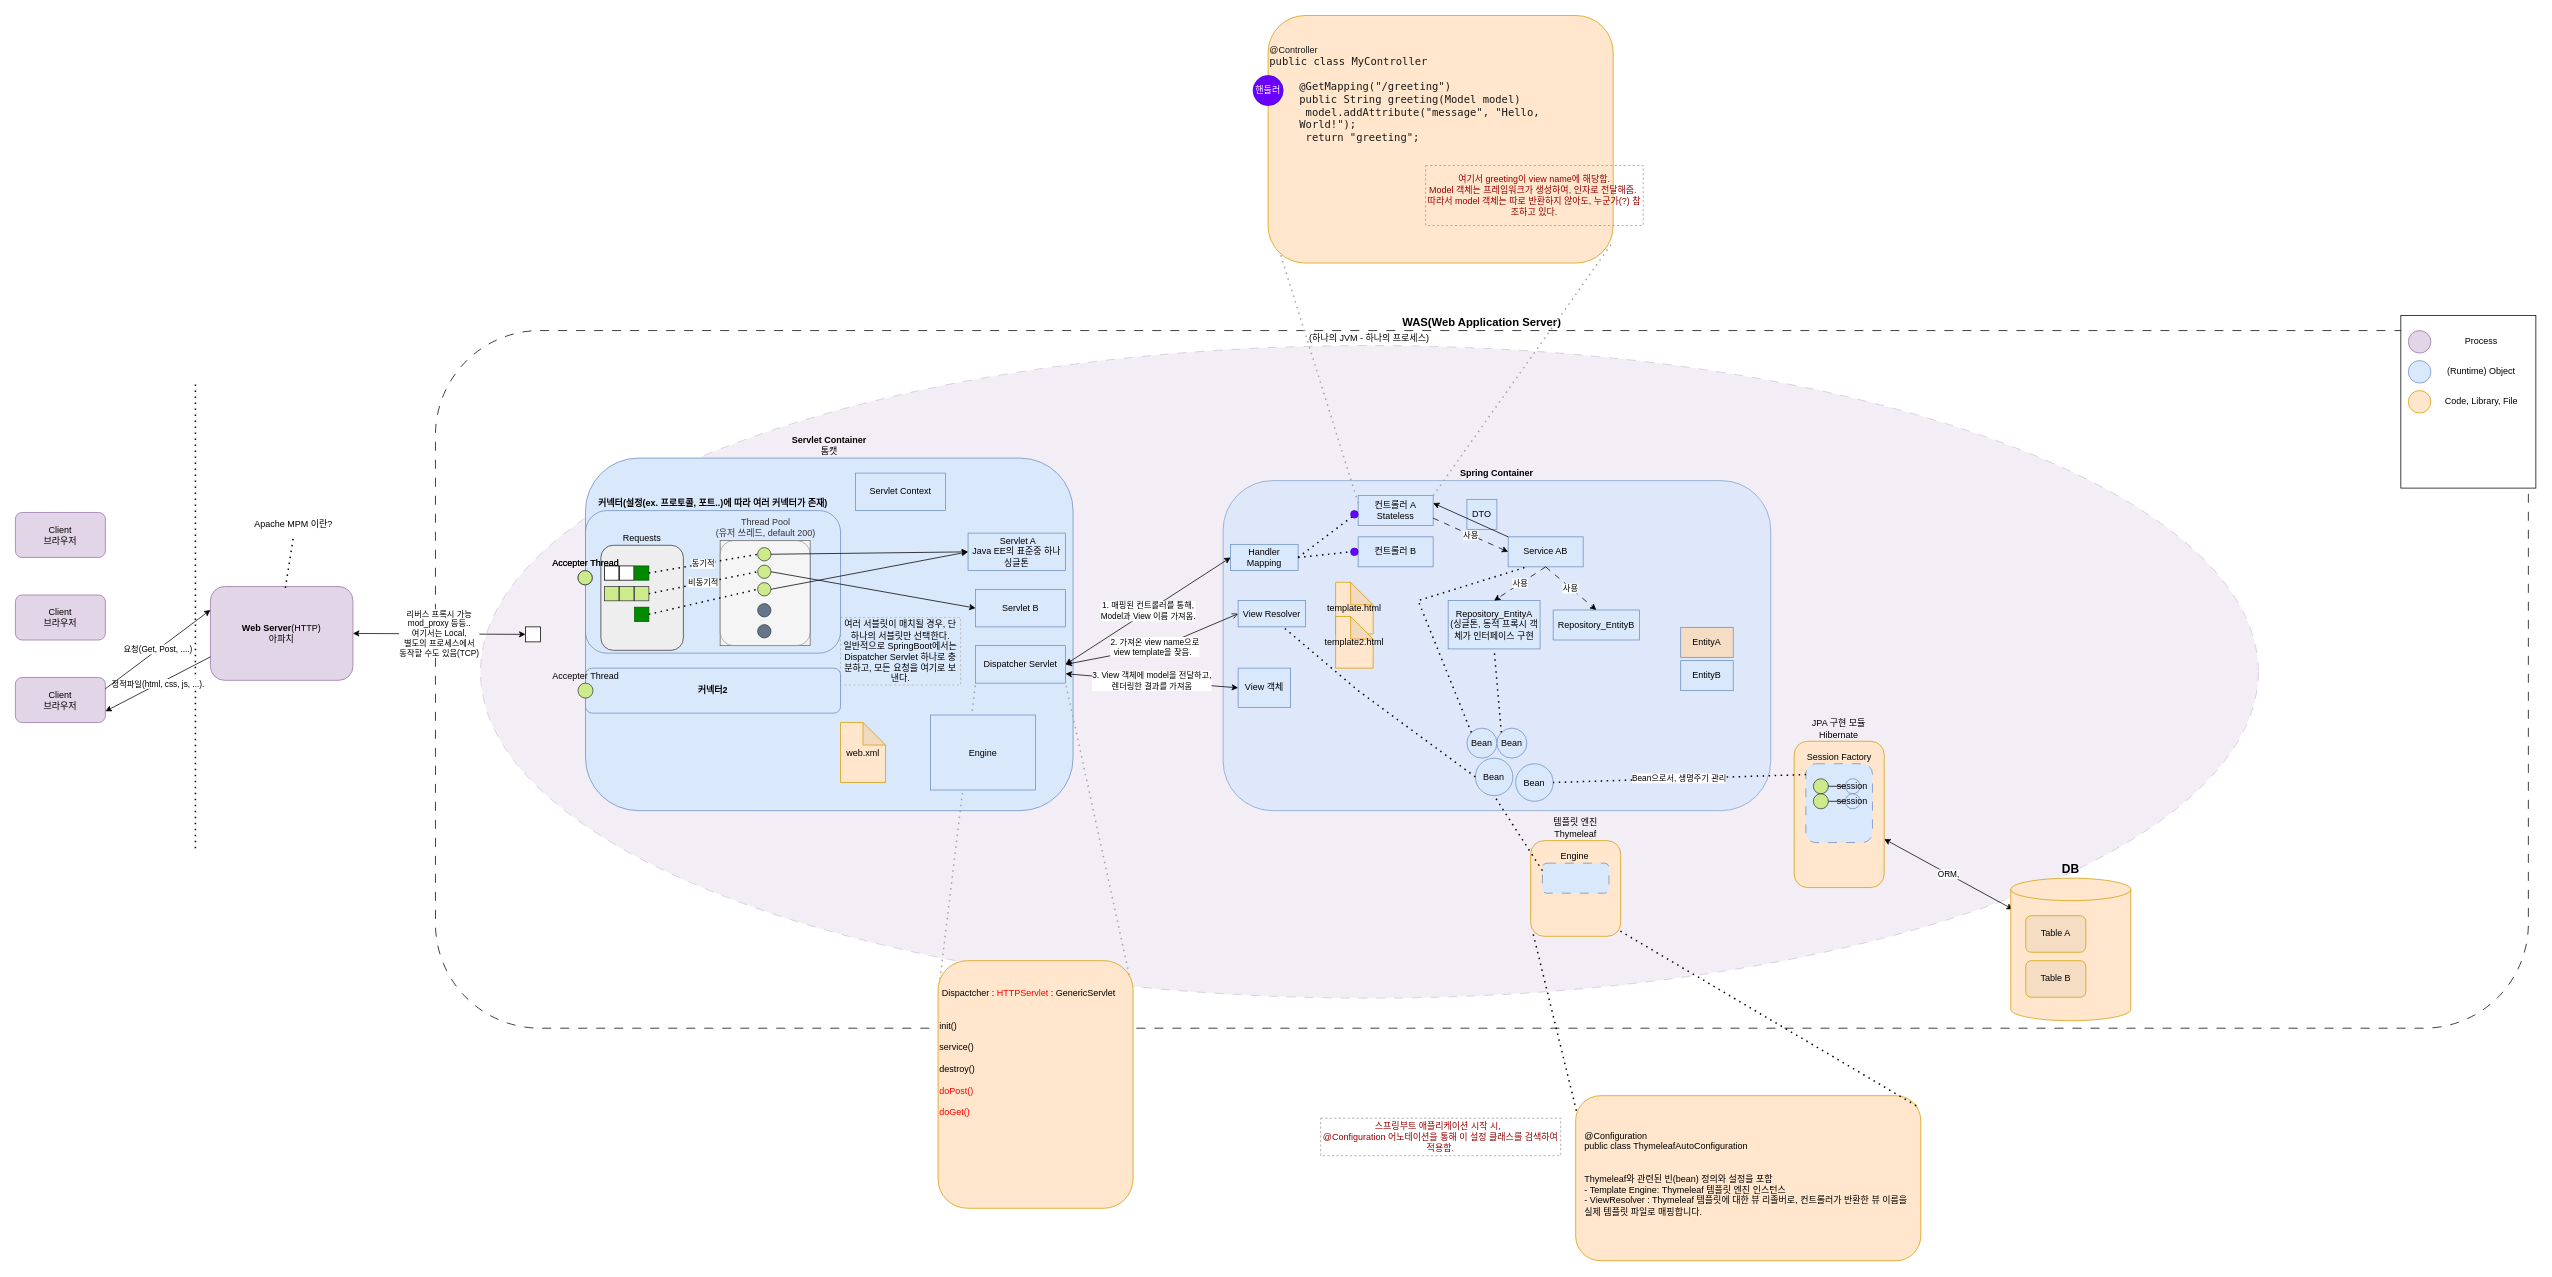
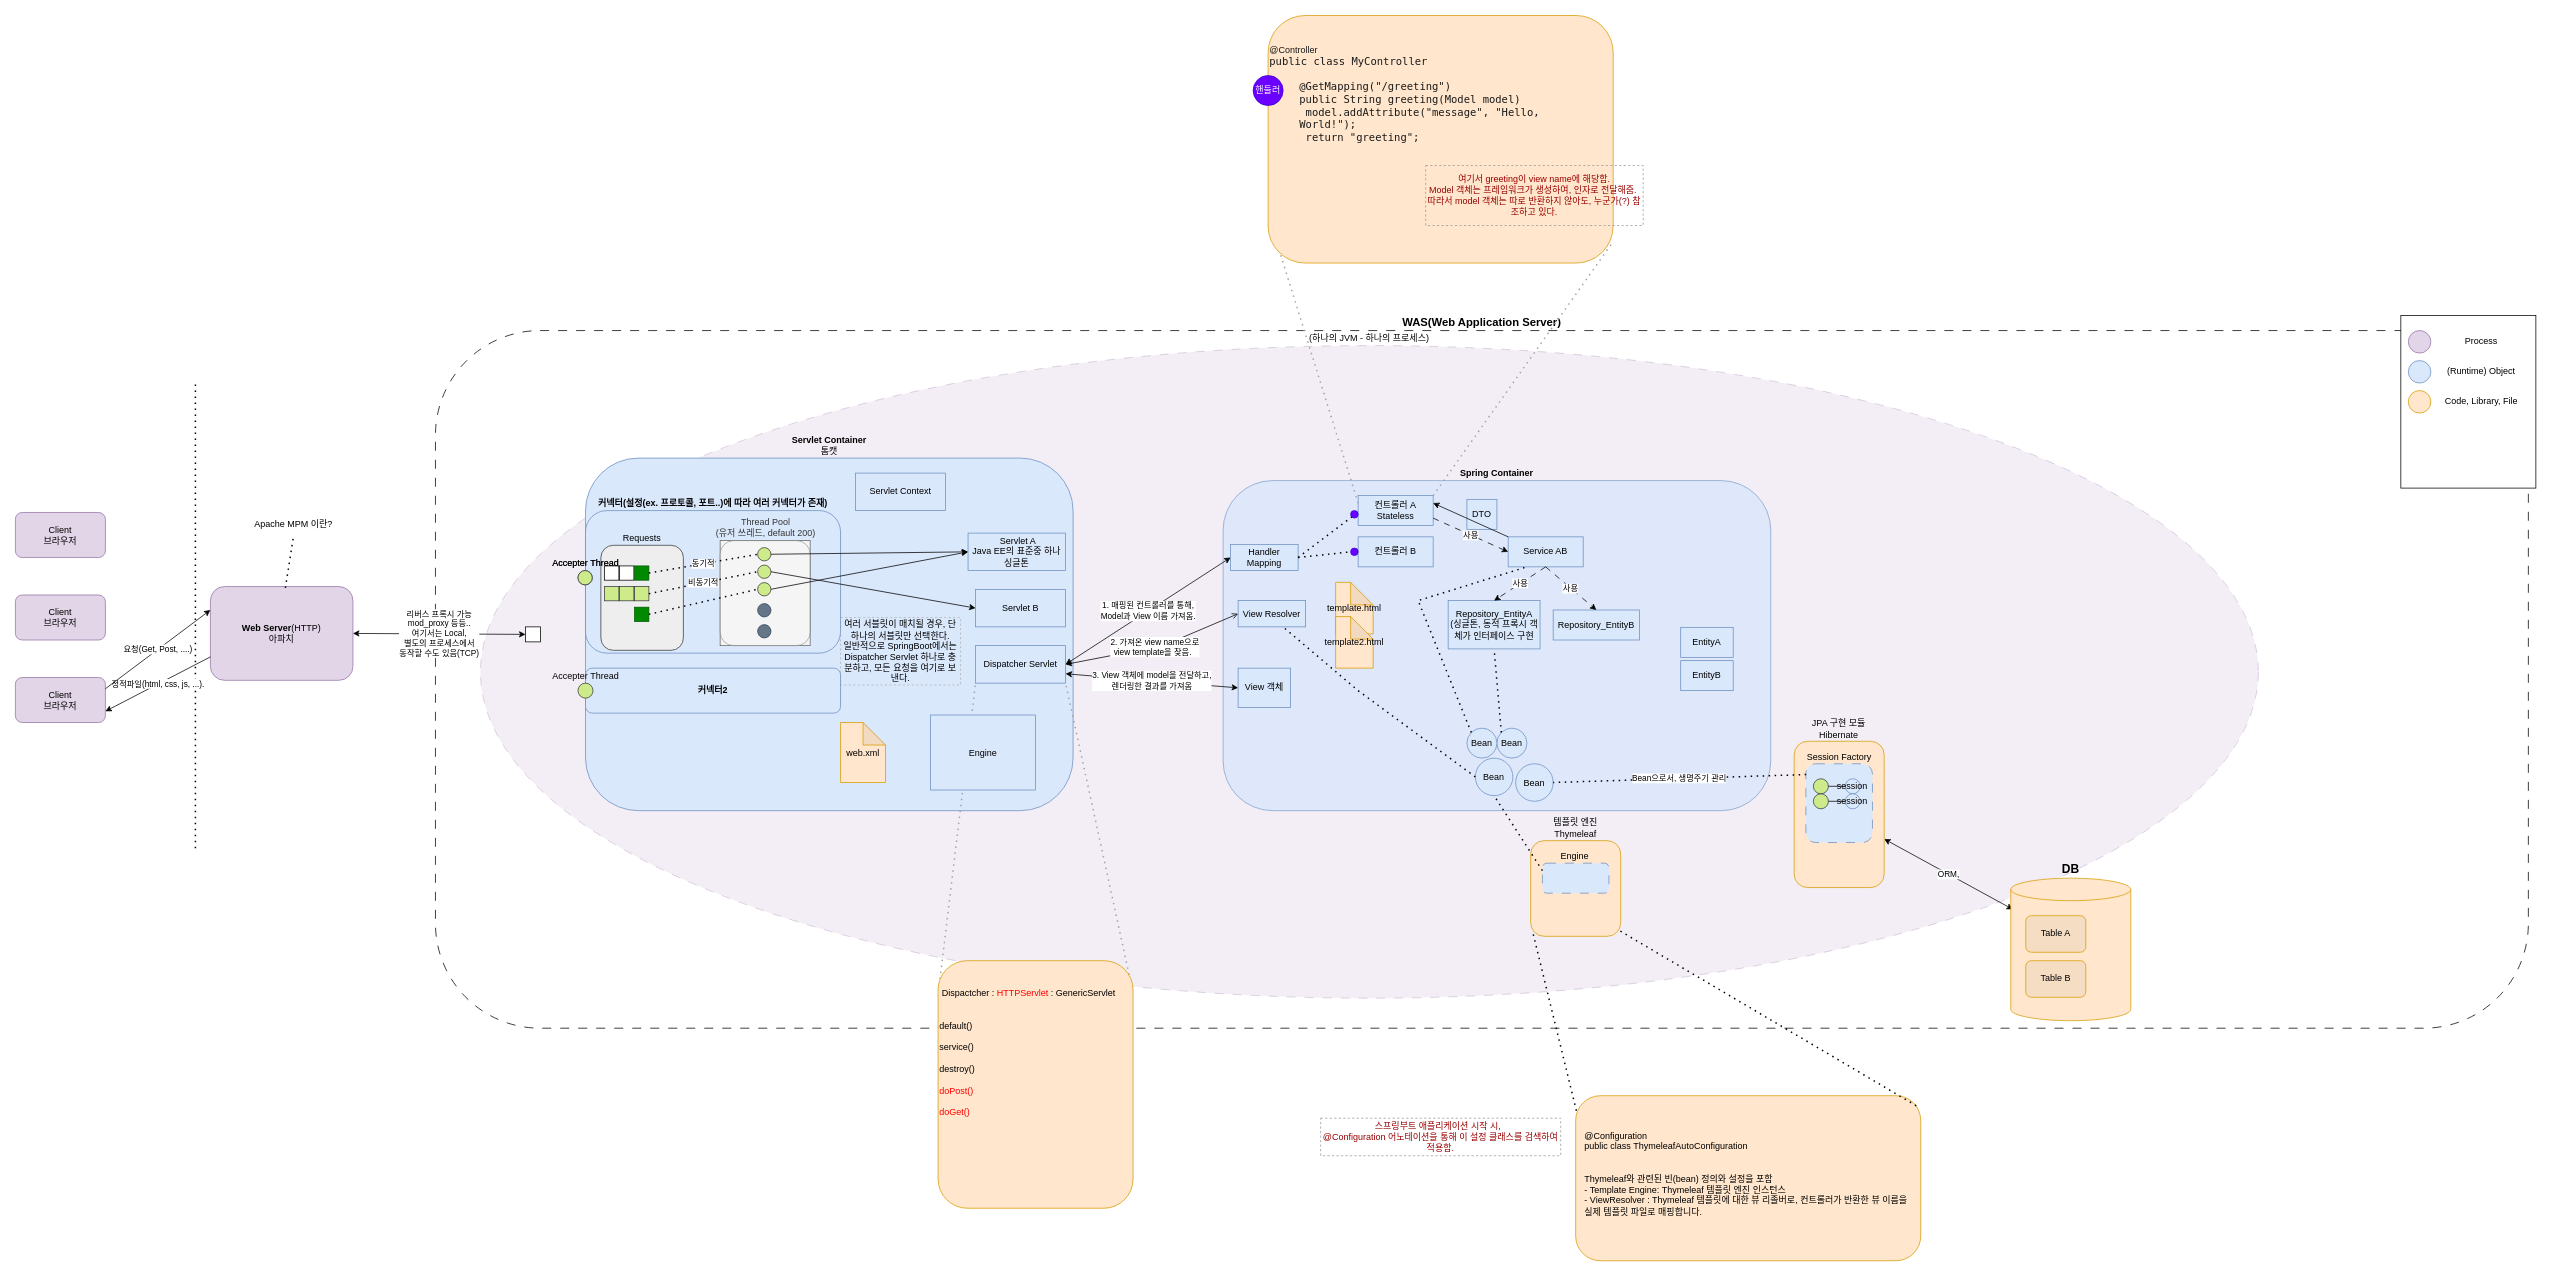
- <mxCell id="126" value="EntityA" style="rounded=0;whiteSpace=wrap;html=1;fillColor=#f5ddc4;strokeColor=#6c8ebf;" vertex="1" parent="1"><mxGeometry x="2240" y="835.63" width="70" height="40" as="geometry" /></mxCell>
+ <mxCell id="126" value="EntityA" style="rounded=0;whiteSpace=wrap;html=1;fillColor=#dae8fc;strokeColor=#6c8ebf;" vertex="1" parent="1"><mxGeometry x="2240" y="835.63" width="70" height="40" as="geometry" /></mxCell>
- <mxCell id="56" value="&amp;nbsp;Dispactcher : &lt;font color=&quot;#ff0000&quot;&gt;HTTPServlet &lt;/font&gt;:&amp;nbsp;GenericServlet&lt;br&gt;&amp;nbsp;&lt;br&gt;&lt;br&gt;init()&lt;br&gt;&lt;br&gt;service()&lt;br&gt;&lt;br&gt;destroy()&lt;br&gt;&lt;br&gt;&lt;font color=&quot;#ff0000&quot;&gt;doPost()&lt;br&gt;&lt;br&gt;doGet()&lt;/font&gt;" style="text;html=1;strokeColor=none;fillColor=none;align=left;verticalAlign=top;whiteSpace=wrap;rounded=0;" parent="54" vertex="1"><mxGeometry y="30" width="260" height="260" as="geometry" /></mxCell>
+ <mxCell id="56" value="&amp;nbsp;Dispactcher : &lt;font color=&quot;#ff0000&quot;&gt;HTTPServlet &lt;/font&gt;:&amp;nbsp;GenericServlet&lt;br&gt;&amp;nbsp;&lt;br&gt;&lt;br&gt;default()&lt;br&gt;&lt;br&gt;service()&lt;br&gt;&lt;br&gt;destroy()&lt;br&gt;&lt;br&gt;&lt;font color=&quot;#ff0000&quot;&gt;doPost()&lt;br&gt;&lt;br&gt;doGet()&lt;/font&gt;" style="text;html=1;strokeColor=none;fillColor=none;align=left;verticalAlign=top;whiteSpace=wrap;rounded=0;" parent="54" vertex="1"><mxGeometry y="30" width="260" height="260" as="geometry" /></mxCell>
